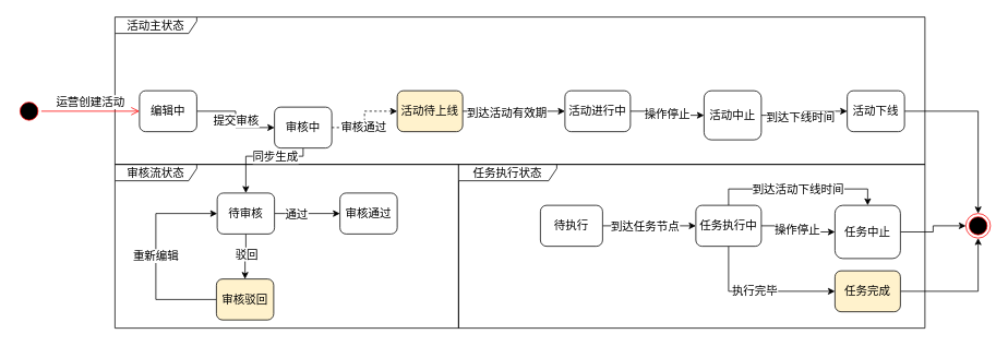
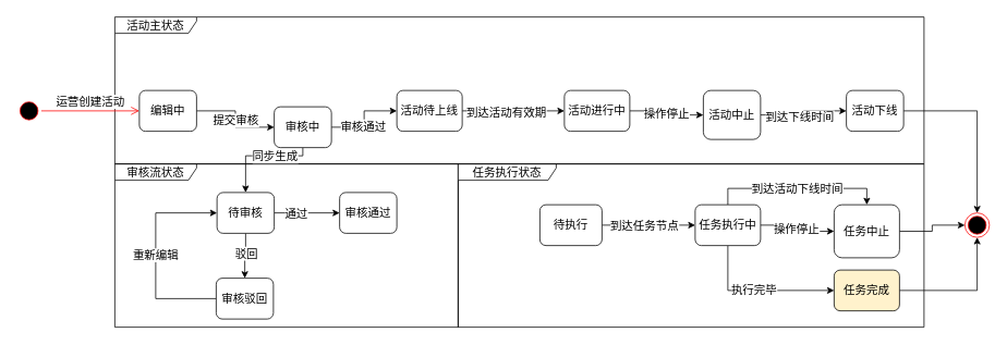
- <mxCell id="10" style="edgeStyle=orthogonalEdgeStyle;rounded=0;html=1;entryX=0;entryY=0.5;jettySize=auto;orthogonalLoop=1;fontSize=14;dashed=1;" parent="1" source="12" target="25" edge="1"><mxGeometry relative="1" as="geometry" /></mxCell>
+ <mxCell id="10" style="edgeStyle=orthogonalEdgeStyle;rounded=0;html=1;entryX=0;entryY=0.5;jettySize=auto;orthogonalLoop=1;fontSize=14;" parent="1" source="12" target="25" edge="1"><mxGeometry relative="1" as="geometry" /></mxCell>
- <mxCell id="25" value="活动待上线" style="rounded=1;whiteSpace=wrap;html=1;shadow=0;fontSize=14;align=center;fillColor=#fff2cc;" parent="1" vertex="1"><mxGeometry x="485" y="110" width="80" height="50" as="geometry" /></mxCell>
+ <mxCell id="25" value="活动待上线" style="rounded=1;whiteSpace=wrap;html=1;shadow=0;fontSize=14;align=center;" parent="1" vertex="1"><mxGeometry x="485" y="110" width="80" height="50" as="geometry" /></mxCell>
- <mxCell id="21" value="审核驳回" style="rounded=1;whiteSpace=wrap;html=1;shadow=0;fontSize=14;align=center;fillColor=#fff2cc;" parent="1" vertex="1"><mxGeometry x="264" y="340" width="70" height="50" as="geometry" /></mxCell>
+ <mxCell id="21" value="审核驳回" style="rounded=1;whiteSpace=wrap;html=1;shadow=0;fontSize=14;align=center;" parent="1" vertex="1"><mxGeometry x="264" y="340" width="70" height="50" as="geometry" /></mxCell>
